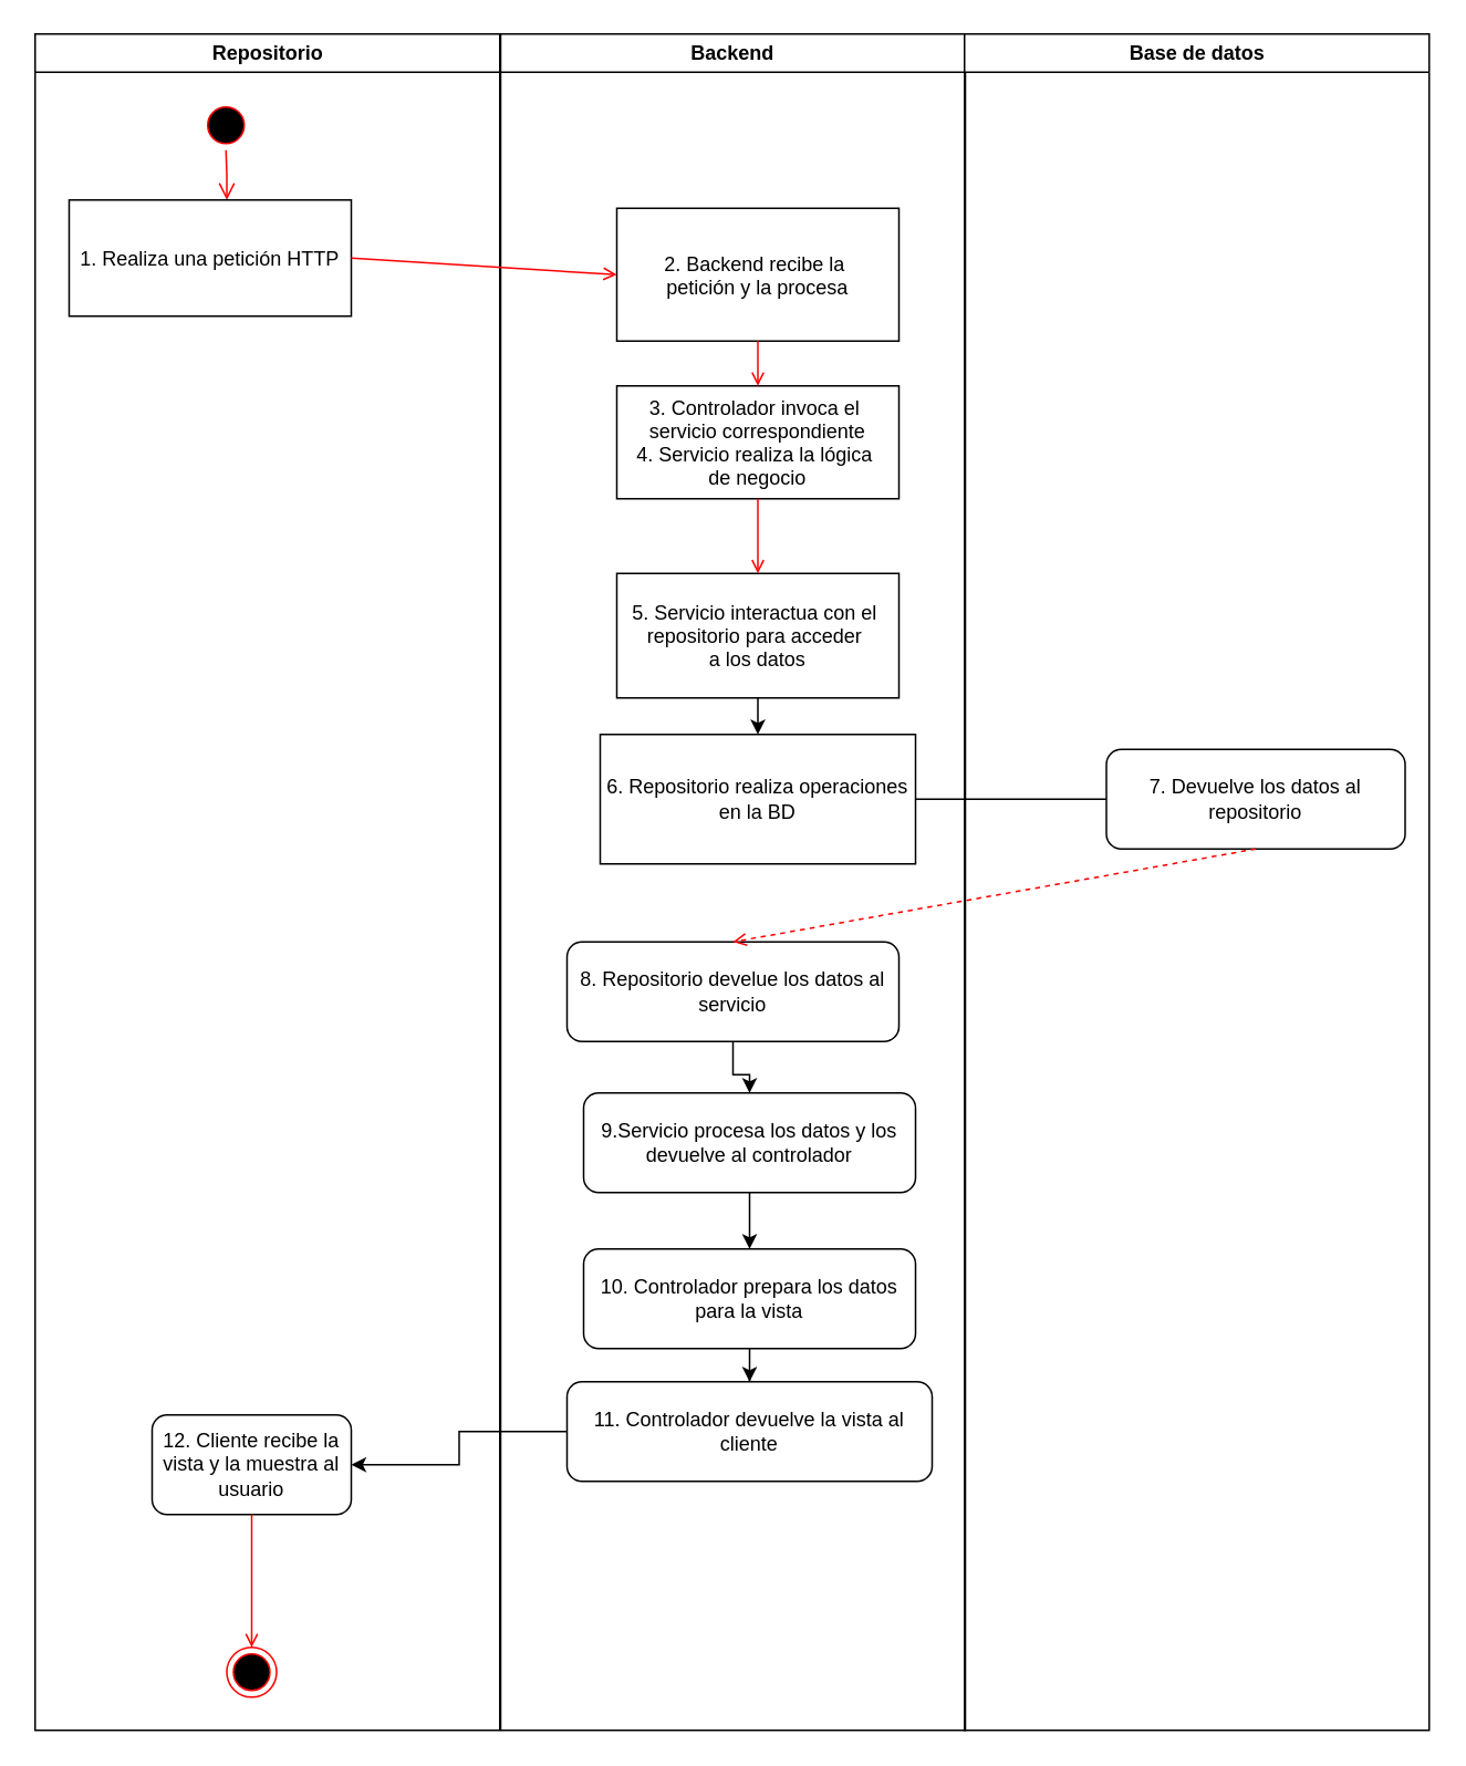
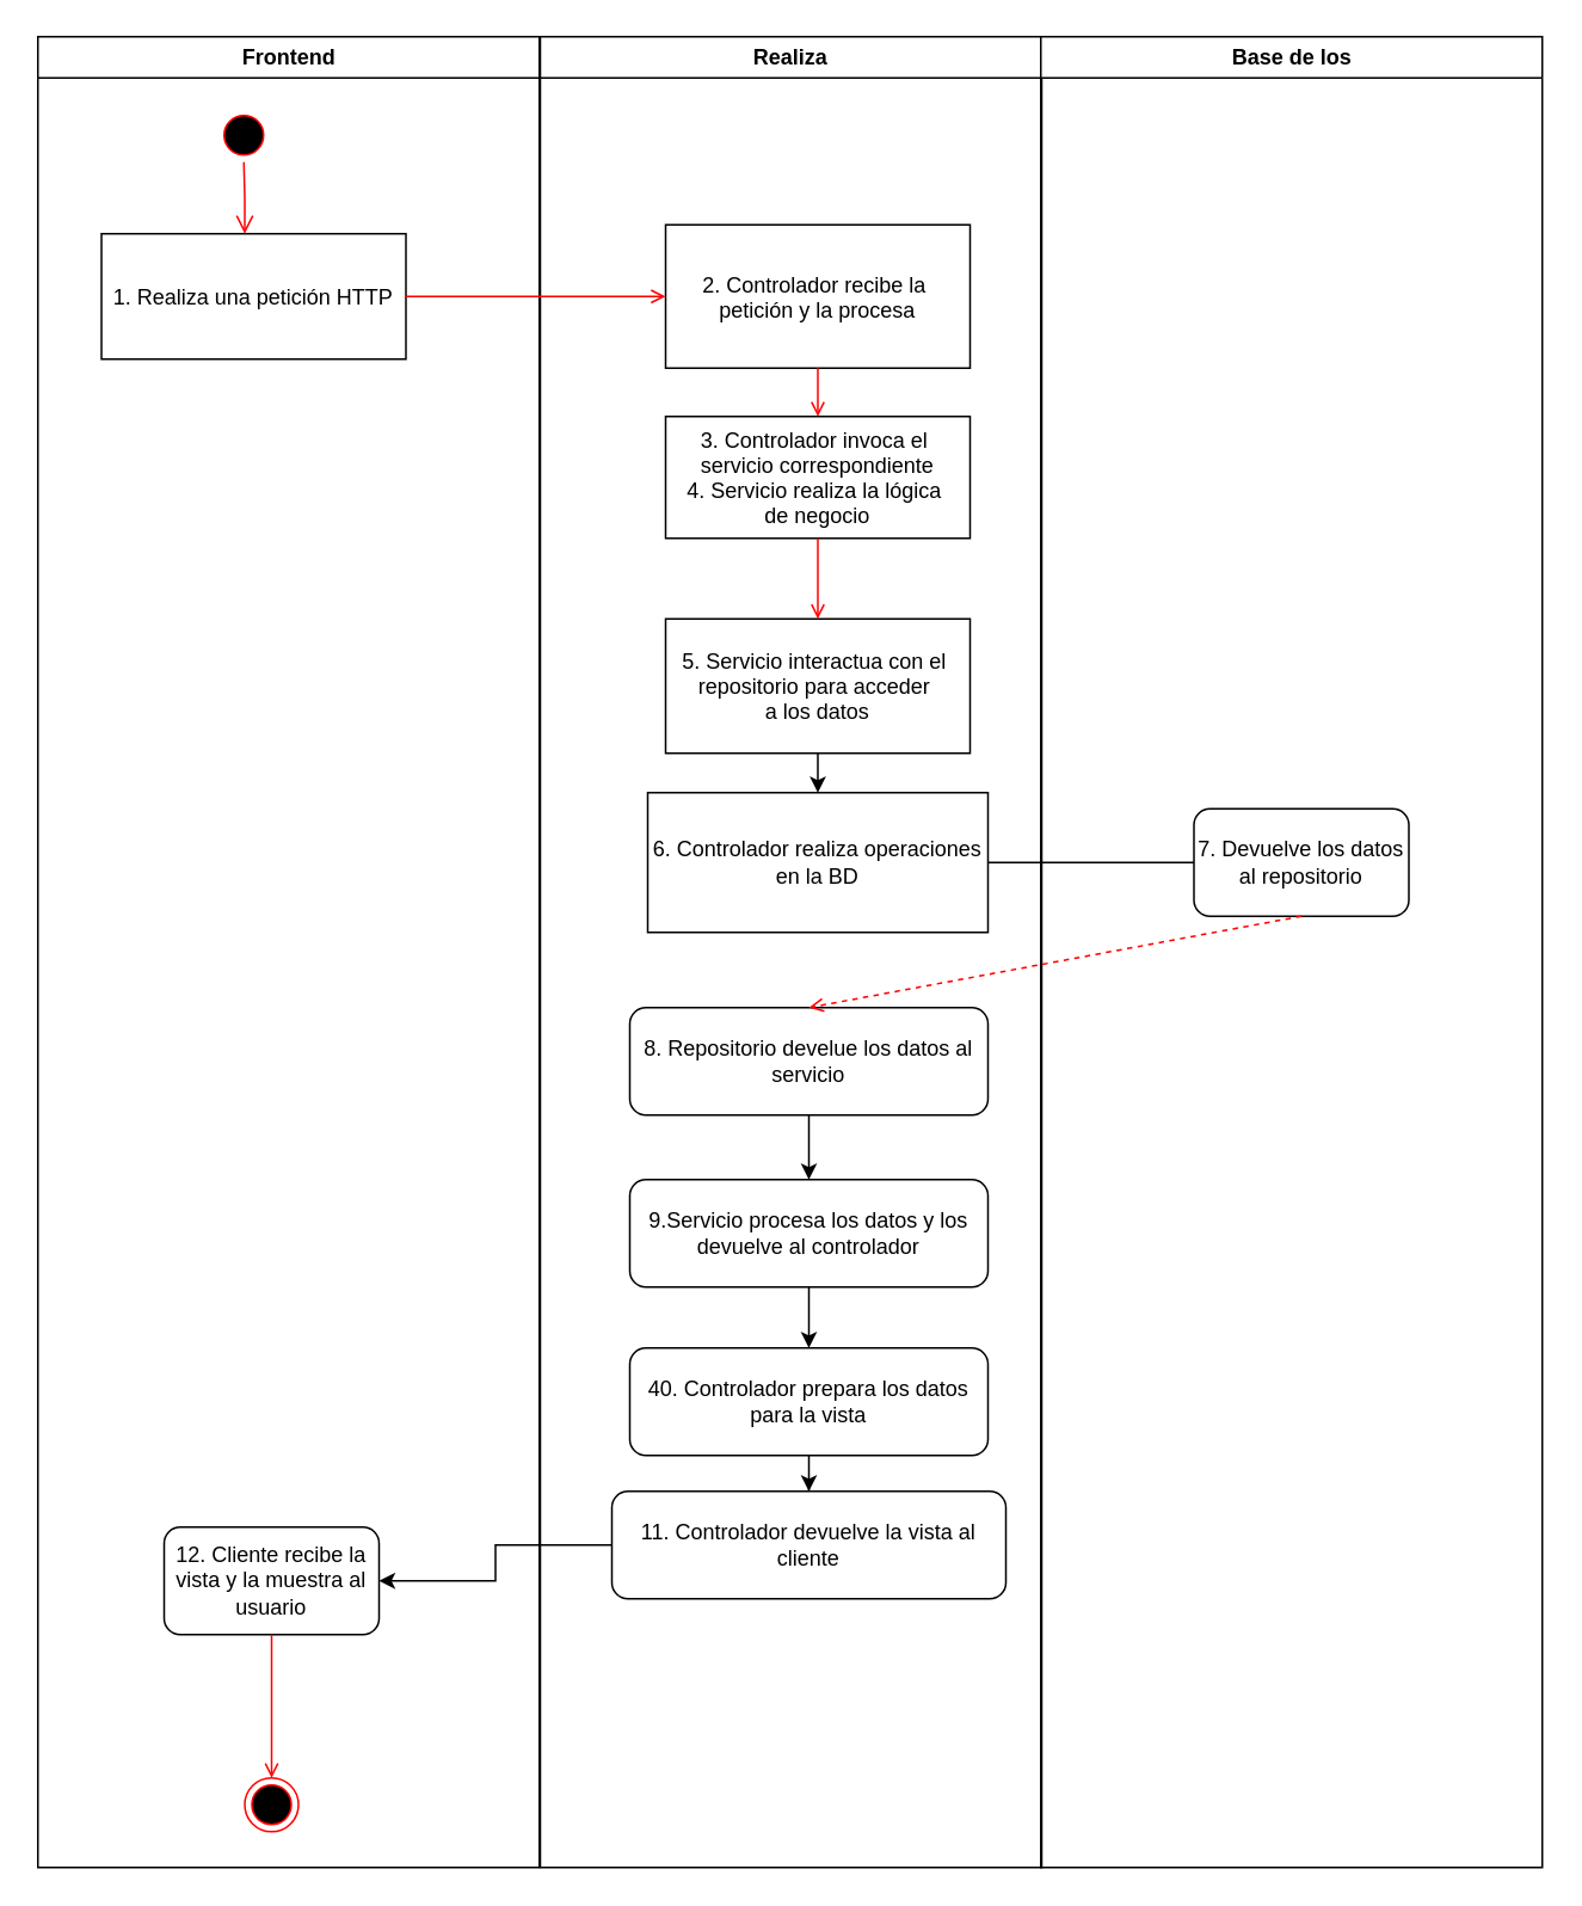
- <mxCell id="2" value="Repositorio" style="swimlane;whiteSpace=wrap" parent="1" vertex="1"><mxGeometry x="20.5" y="20" width="280" height="1022" as="geometry" /></mxCell>
+ <mxCell id="2" value="Frontend" style="swimlane;whiteSpace=wrap" parent="1" vertex="1"><mxGeometry x="20.5" y="20" width="280" height="1022" as="geometry" /></mxCell>
- <mxCell id="9" value="Backend" style="swimlane;whiteSpace=wrap" parent="1" vertex="1"><mxGeometry x="301" y="20" width="280" height="1022" as="geometry" /></mxCell>
+ <mxCell id="9" value="Realiza" style="swimlane;whiteSpace=wrap" parent="1" vertex="1"><mxGeometry x="301" y="20" width="280" height="1022" as="geometry" /></mxCell>
- <mxCell id="24" value="Base de datos" style="swimlane;whiteSpace=wrap" parent="1" vertex="1"><mxGeometry x="580.5" y="20" width="280" height="1022" as="geometry" /></mxCell>
+ <mxCell id="24" value="Base de los" style="swimlane;whiteSpace=wrap" parent="1" vertex="1"><mxGeometry x="580.5" y="20" width="280" height="1022" as="geometry" /></mxCell>
- <mxCell id="5" value="1. Realiza una petición HTTP" style="" parent="2" vertex="1"><mxGeometry x="20.5" y="100" width="170" height="70" as="geometry" /></mxCell>
+ <mxCell id="5" value="1. Realiza una petición HTTP" style="" parent="2" vertex="1"><mxGeometry x="35.5" y="110" width="170" height="70" as="geometry" /></mxCell>
- <mxCell id="10" value="2. Backend recibe la &#10;petición y la procesa" style="" parent="9" vertex="1"><mxGeometry x="70" y="105" width="170" height="80" as="geometry" /></mxCell>
+ <mxCell id="10" value="2. Controlador recibe la &#10;petición y la procesa" style="" parent="9" vertex="1"><mxGeometry x="70" y="105" width="170" height="80" as="geometry" /></mxCell>
- <mxCell id="16" value="6. Repositorio realiza operaciones en la BD" style="whiteSpace=wrap;html=1;" vertex="1" parent="9"><mxGeometry x="60" y="422" width="190" height="78" as="geometry" /></mxCell>
+ <mxCell id="16" value="6. Controlador realiza operaciones en la BD" style="whiteSpace=wrap;html=1;" vertex="1" parent="9"><mxGeometry x="60" y="422" width="190" height="78" as="geometry" /></mxCell>
- <mxCell id="25" value="7. Devuelve los datos al repositorio" style="rounded=1;whiteSpace=wrap;html=1;" vertex="1" parent="24"><mxGeometry x="85.5" y="431" width="180" height="60" as="geometry" /></mxCell>
+ <mxCell id="25" value="7. Devuelve los datos al repositorio" style="rounded=1;whiteSpace=wrap;html=1;" vertex="1" parent="24"><mxGeometry x="85.5" y="431" width="120" height="60" as="geometry" /></mxCell>
- <mxCell id="18" value="8. Repositorio develue los datos al servicio" style="rounded=1;whiteSpace=wrap;html=1;" vertex="1" parent="9"><mxGeometry x="40" y="547" width="200" height="60" as="geometry" /></mxCell>
+ <mxCell id="18" value="8. Repositorio develue los datos al servicio" style="rounded=1;whiteSpace=wrap;html=1;" vertex="1" parent="9"><mxGeometry x="50" y="542" width="200" height="60" as="geometry" /></mxCell>
- <mxCell id="22" value="10. Controlador prepara los datos para la vista" style="whiteSpace=wrap;html=1;rounded=1;" vertex="1" parent="9"><mxGeometry x="50" y="732" width="200" height="60" as="geometry" /></mxCell>
+ <mxCell id="22" value="40. Controlador prepara los datos para la vista" style="whiteSpace=wrap;html=1;rounded=1;" vertex="1" parent="9"><mxGeometry x="50" y="732" width="200" height="60" as="geometry" /></mxCell>
